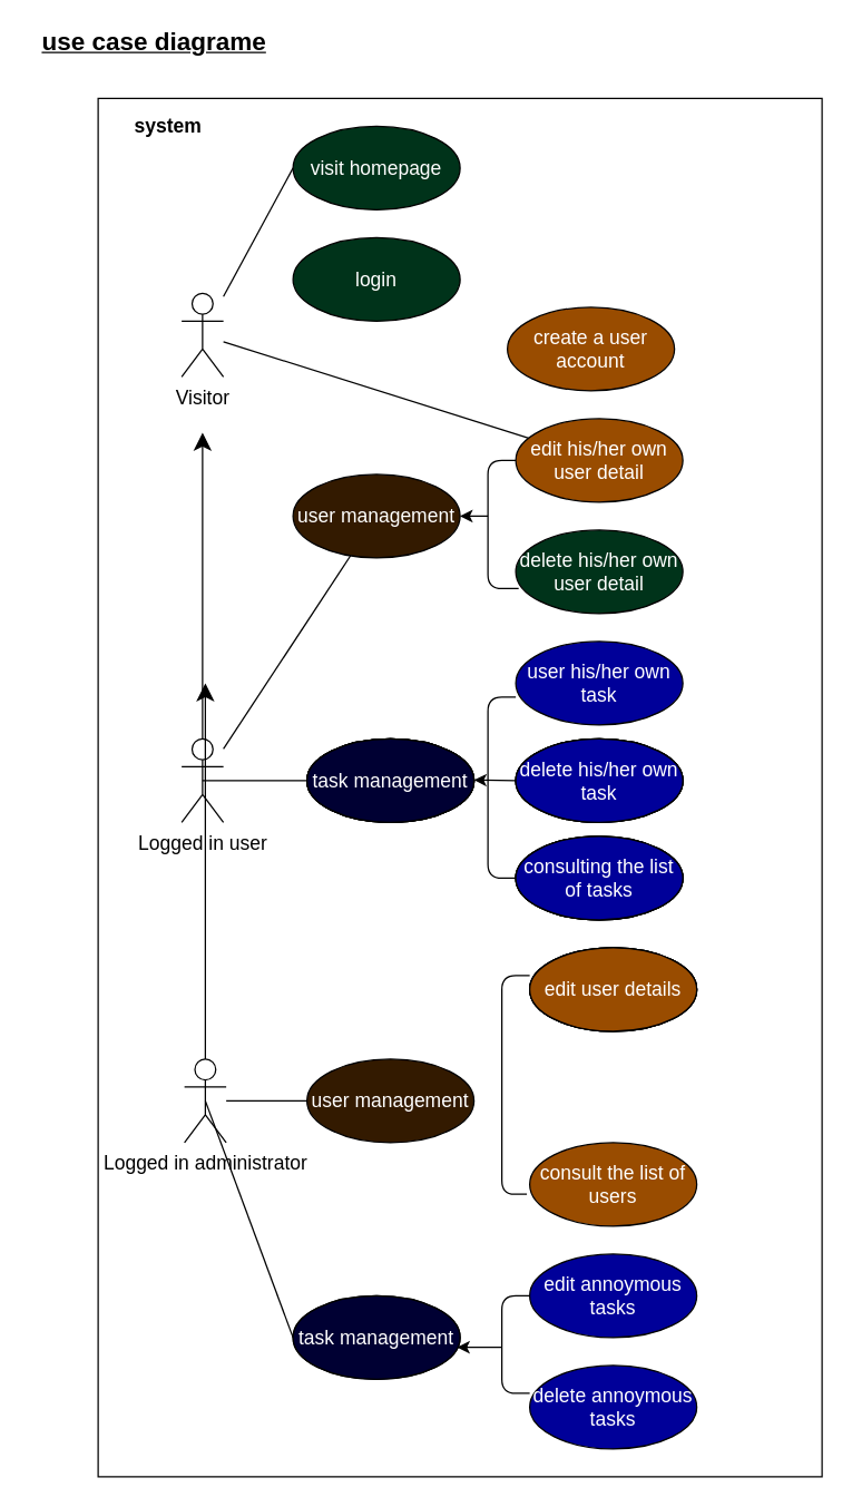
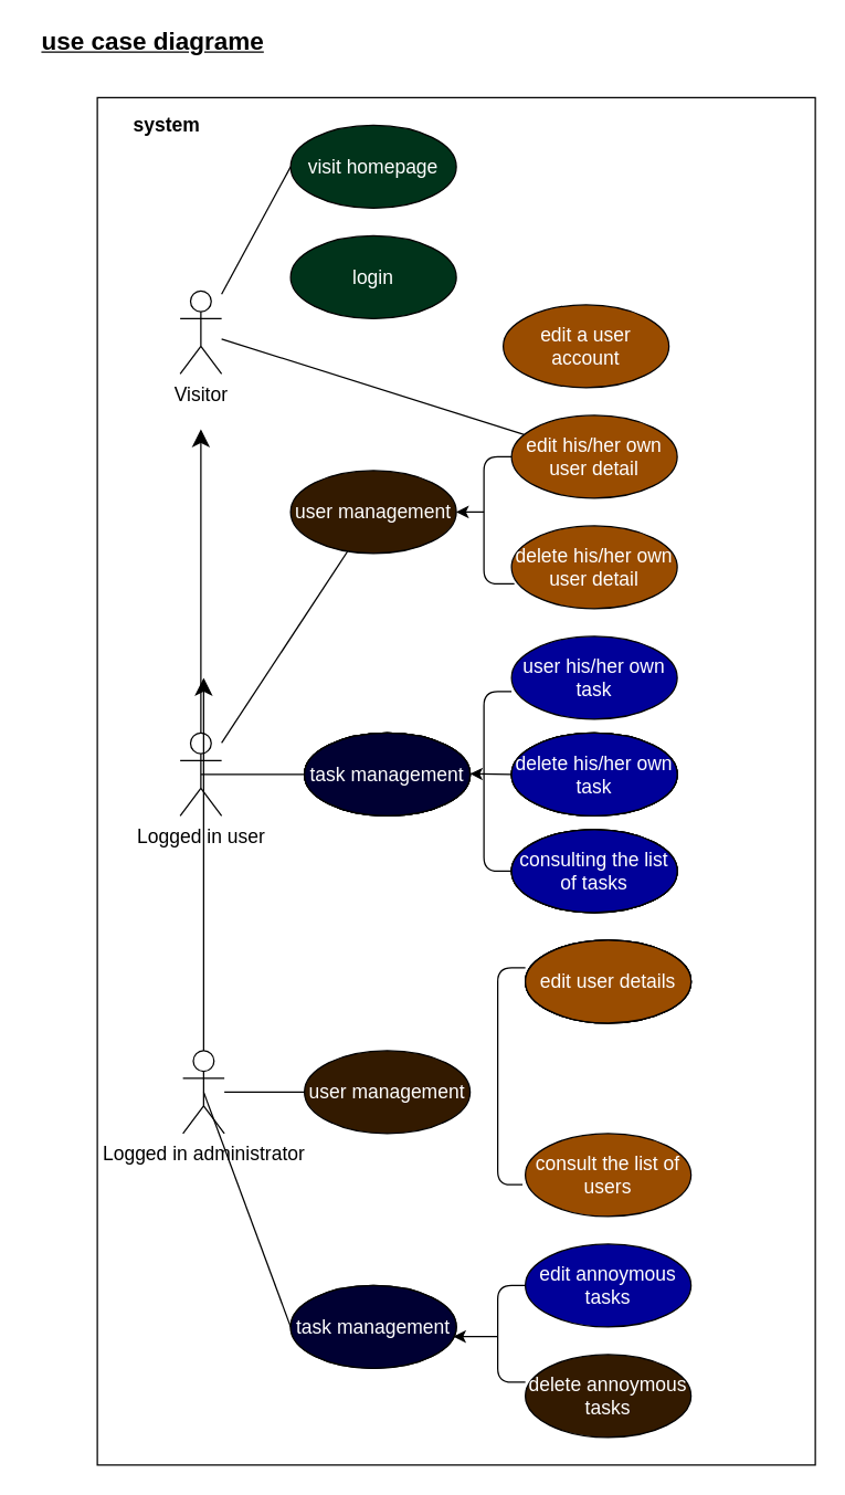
- <mxCell id="23" value="create a user account" style="ellipse;whiteSpace=wrap;html=1;fontSize=14;fillColor=#994C00;fontColor=#FFFFFF;" parent="1" vertex="1"><mxGeometry x="364" y="220" width="120" height="60" as="geometry" /></mxCell>
+ <mxCell id="23" value="edit a user account" style="ellipse;whiteSpace=wrap;html=1;fontSize=14;fillColor=#994C00;fontColor=#FFFFFF;" parent="1" vertex="1"><mxGeometry x="364" y="220" width="120" height="60" as="geometry" /></mxCell>
- <mxCell id="16" value="delete his/her own user detail" style="ellipse;whiteSpace=wrap;html=1;fontSize=14;fillColor=#00331a;fontColor=#FFFFFF;" parent="1" vertex="1"><mxGeometry x="370" y="380" width="120" height="60" as="geometry" /></mxCell>
+ <mxCell id="16" value="delete his/her own user detail" style="ellipse;whiteSpace=wrap;html=1;fontSize=14;fillColor=#994C00;fontColor=#FFFFFF;" parent="1" vertex="1"><mxGeometry x="370" y="380" width="120" height="60" as="geometry" /></mxCell>
- <mxCell id="33" value="delete annoymous tasks" style="ellipse;whiteSpace=wrap;html=1;fontSize=14;fillColor=#000099;fontColor=#FFFFFF;" parent="1" vertex="1"><mxGeometry x="380" y="980" width="120" height="60" as="geometry" /></mxCell>
+ <mxCell id="33" value="delete annoymous tasks" style="ellipse;whiteSpace=wrap;html=1;fontSize=14;fillColor=#331a00;fontColor=#FFFFFF;" parent="1" vertex="1"><mxGeometry x="380" y="980" width="120" height="60" as="geometry" /></mxCell>
